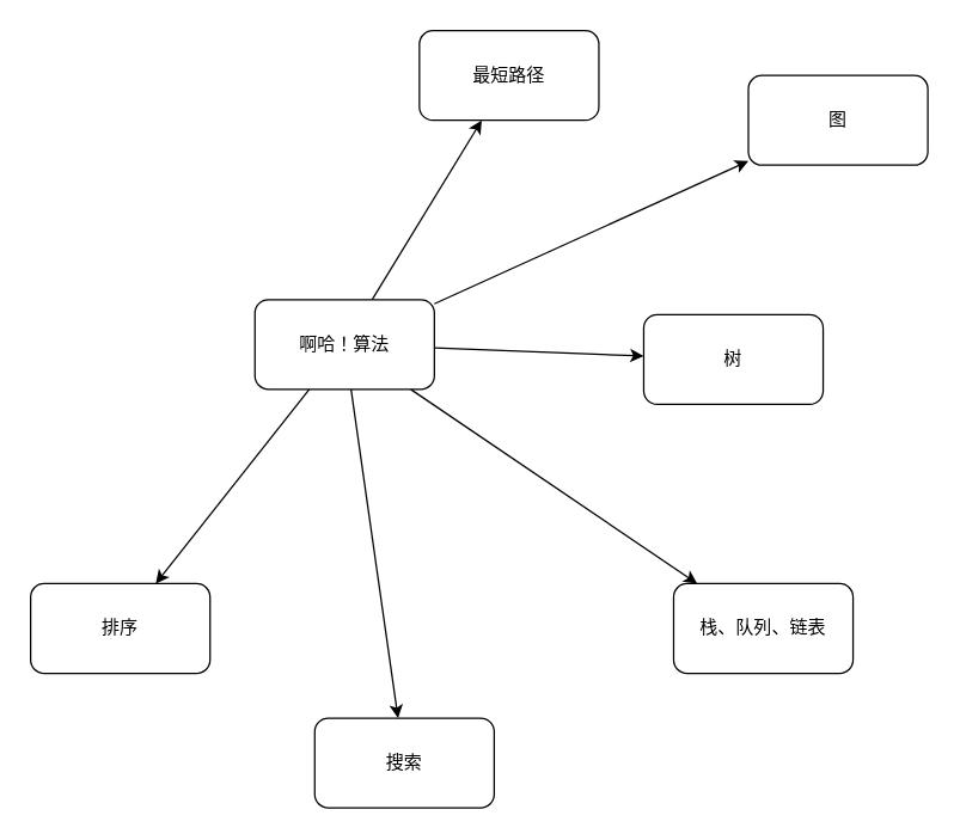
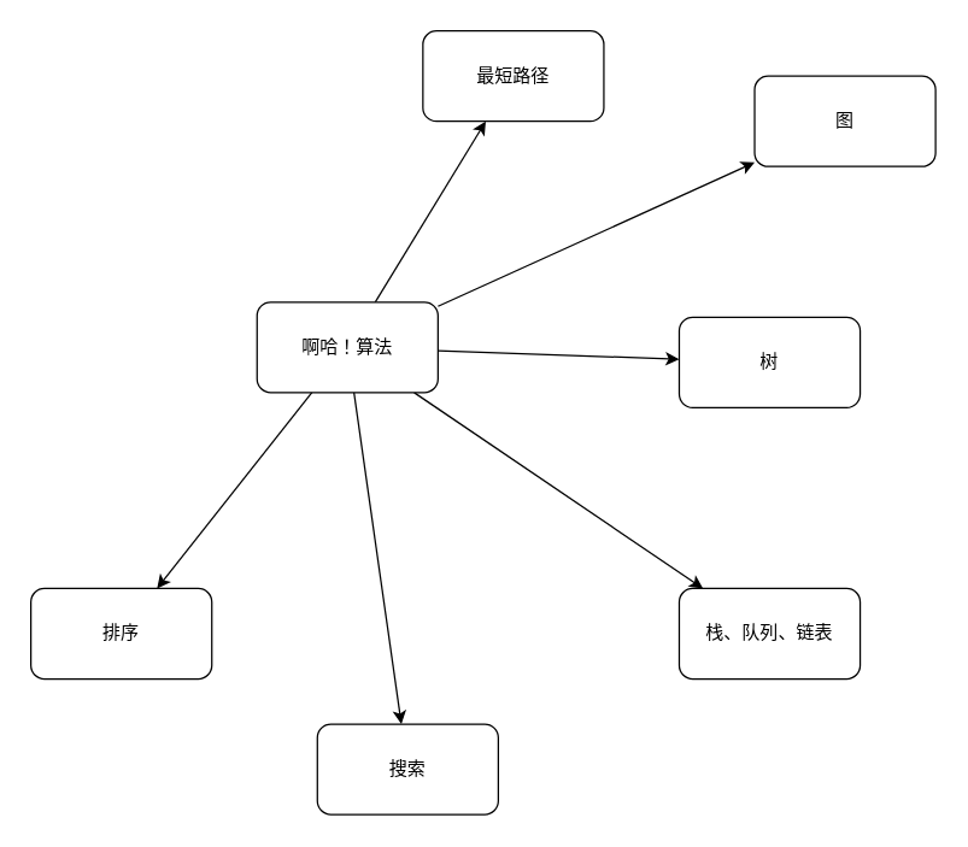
- <mxCell id="14" value="树" style="rounded=1;whiteSpace=wrap;html=1;" parent="1" vertex="1"><mxGeometry x="430" y="210" width="120" height="60" as="geometry" /></mxCell>
+ <mxCell id="14" value="树" style="rounded=1;whiteSpace=wrap;html=1;" parent="1" vertex="1"><mxGeometry x="450" y="210" width="120" height="60" as="geometry" /></mxCell>
